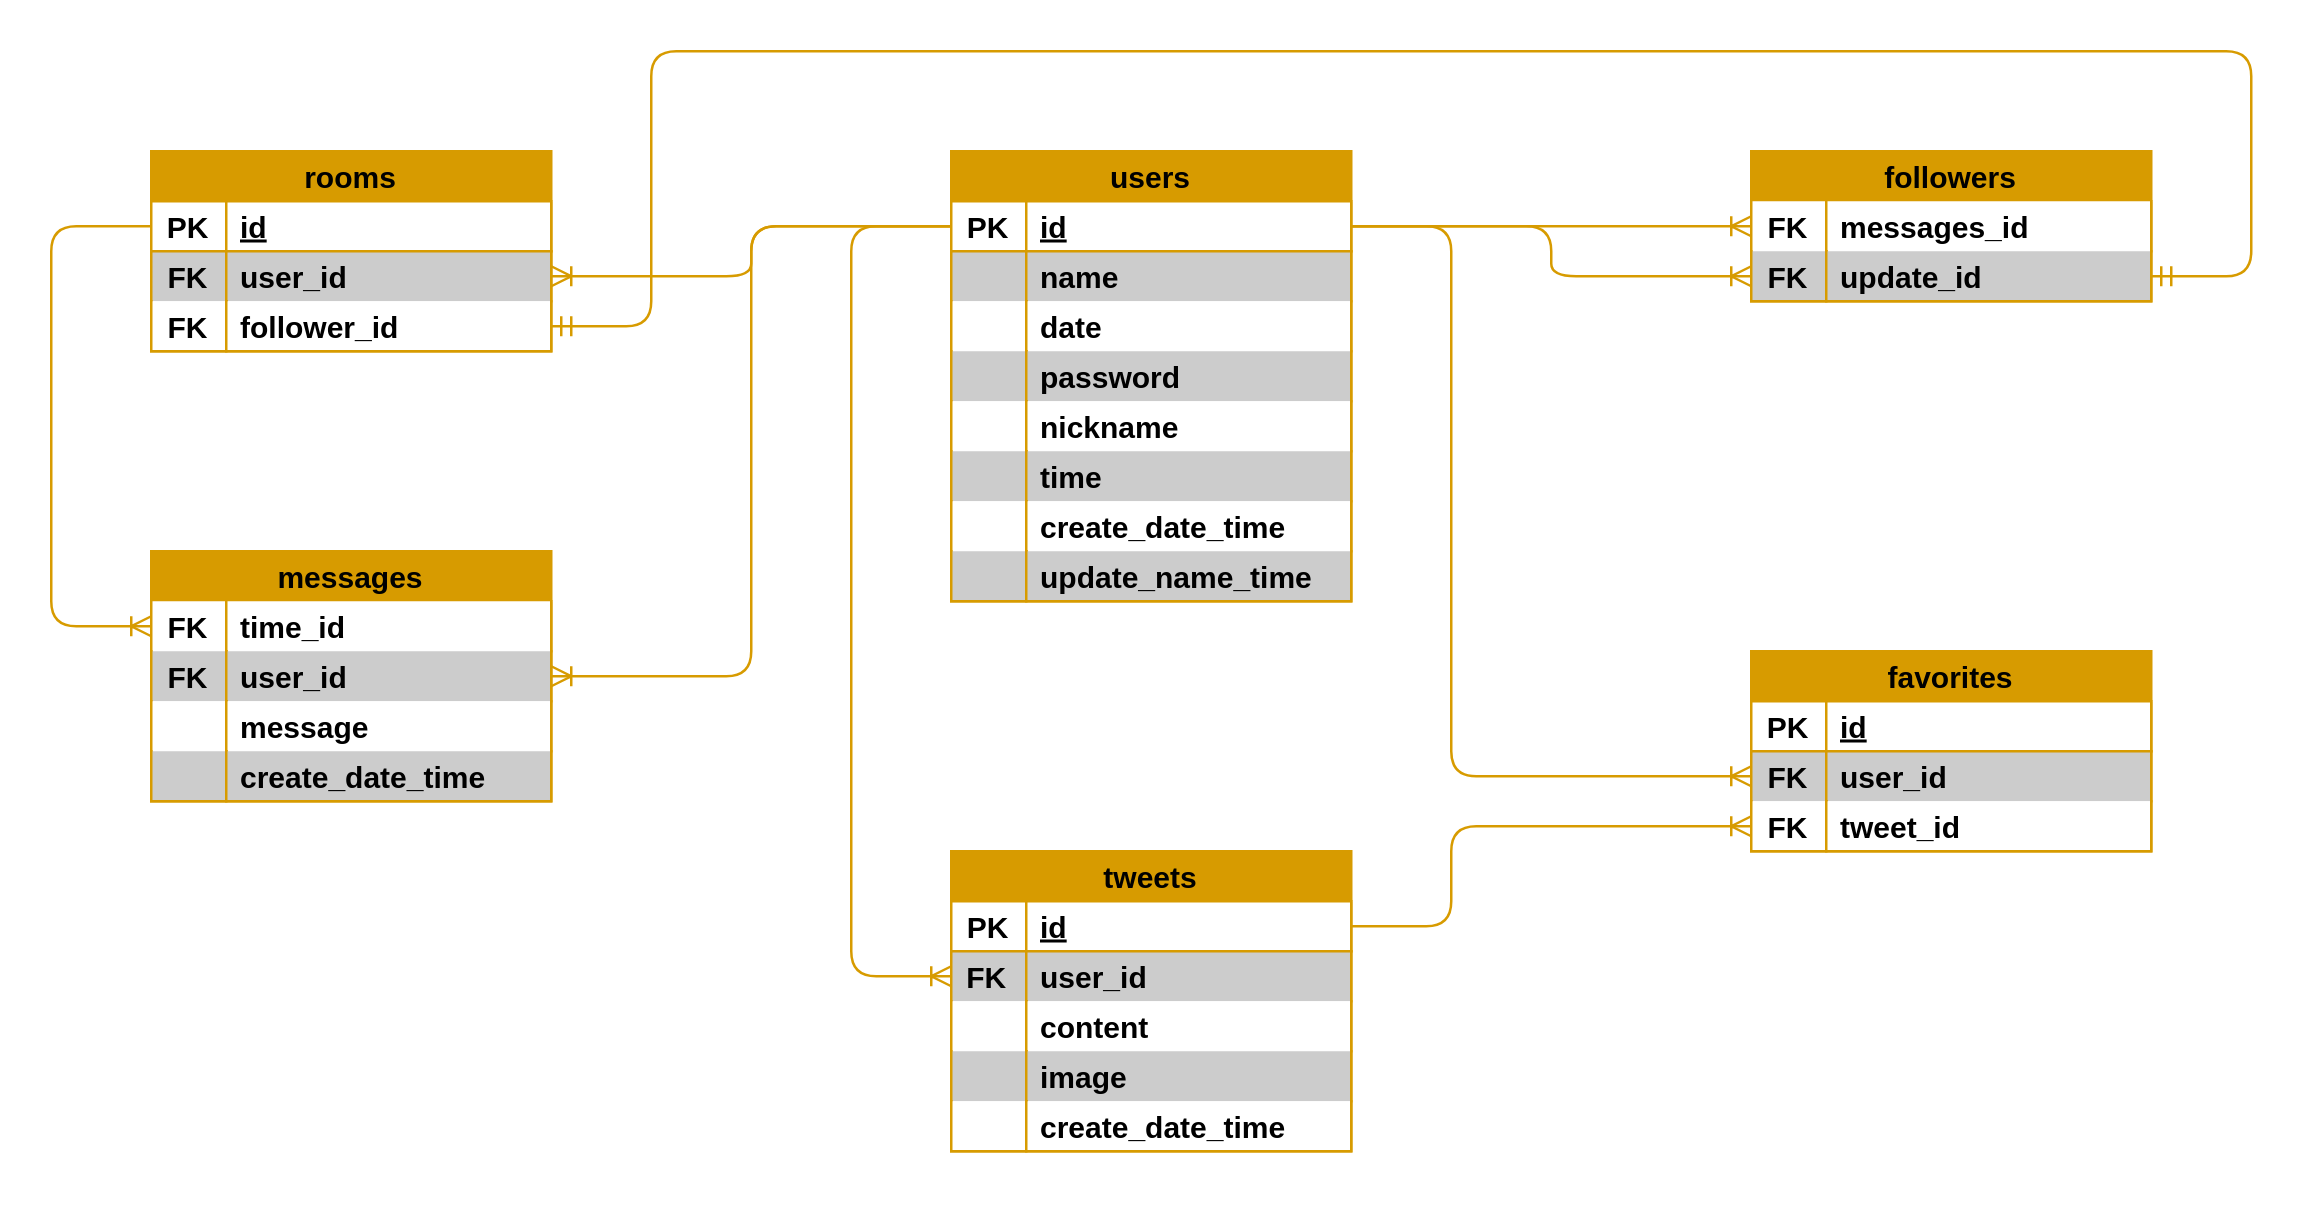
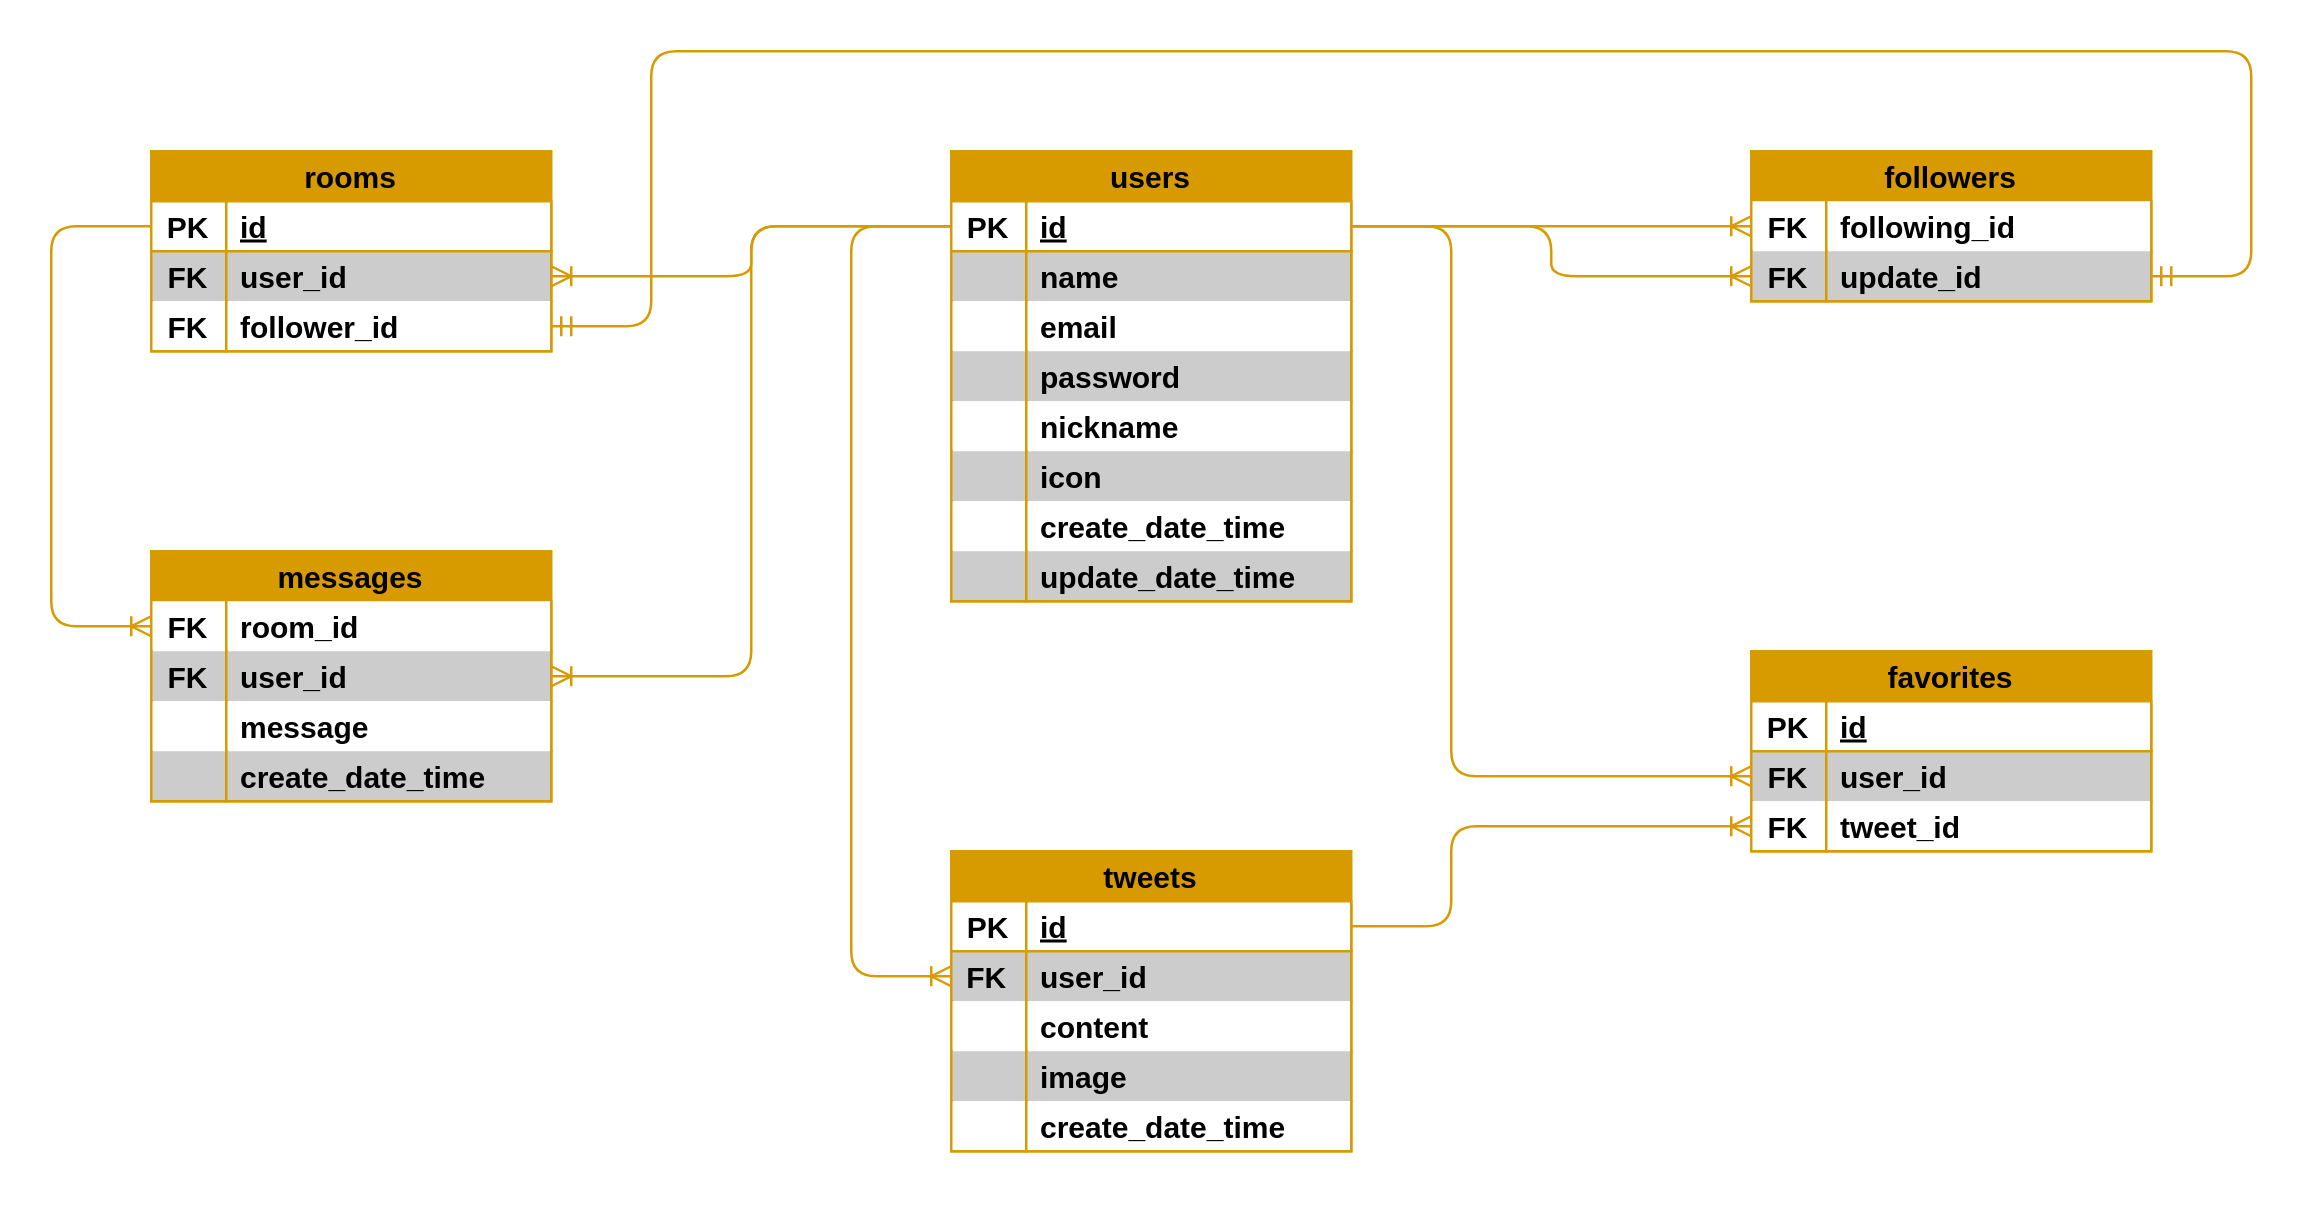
- <mxCell id="57" value="messages_id" style="shape=partialRectangle;connectable=0;fillColor=#FFFFFF;top=0;left=1;bottom=0;right=1;align=left;spacingLeft=6;overflow=hidden;fillStyle=auto;strokeColor=#D79B00;strokeWidth=1;fontColor=#000000;fontStyle=1;spacing=0;" parent="55" vertex="1"><mxGeometry x="30" width="130" height="20" as="geometry"><mxRectangle width="130" height="20" as="alternateBounds" /></mxGeometry></mxCell>
+ <mxCell id="57" value="following_id" style="shape=partialRectangle;connectable=0;fillColor=#FFFFFF;top=0;left=1;bottom=0;right=1;align=left;spacingLeft=6;overflow=hidden;fillStyle=auto;strokeColor=#D79B00;strokeWidth=1;fontColor=#000000;fontStyle=1;spacing=0;" parent="55" vertex="1"><mxGeometry x="30" width="130" height="20" as="geometry"><mxRectangle width="130" height="20" as="alternateBounds" /></mxGeometry></mxCell>
- <mxCell id="12" value="date" style="shape=partialRectangle;connectable=0;fillColor=#FFFFFF;top=0;left=1;bottom=0;right=1;align=left;spacingLeft=6;overflow=hidden;fillStyle=auto;strokeColor=#D79B00;strokeWidth=1;fontColor=#000000;fontStyle=1;spacing=0;" parent="10" vertex="1"><mxGeometry x="30" width="130" height="20" as="geometry"><mxRectangle width="130" height="20" as="alternateBounds" /></mxGeometry></mxCell>
+ <mxCell id="12" value="email" style="shape=partialRectangle;connectable=0;fillColor=#FFFFFF;top=0;left=1;bottom=0;right=1;align=left;spacingLeft=6;overflow=hidden;fillStyle=auto;strokeColor=#D79B00;strokeWidth=1;fontColor=#000000;fontStyle=1;spacing=0;" parent="10" vertex="1"><mxGeometry x="30" width="130" height="20" as="geometry"><mxRectangle width="130" height="20" as="alternateBounds" /></mxGeometry></mxCell>
- <mxCell id="21" value="time" style="shape=partialRectangle;connectable=0;fillColor=#CCCCCC;top=0;left=1;bottom=0;right=1;align=left;spacingLeft=6;overflow=hidden;fillStyle=auto;strokeColor=#D79B00;strokeWidth=1;fontColor=#000000;fontStyle=1;spacing=0;" parent="19" vertex="1"><mxGeometry x="30" width="130" height="20" as="geometry"><mxRectangle width="130" height="20" as="alternateBounds" /></mxGeometry></mxCell>
+ <mxCell id="21" value="icon" style="shape=partialRectangle;connectable=0;fillColor=#CCCCCC;top=0;left=1;bottom=0;right=1;align=left;spacingLeft=6;overflow=hidden;fillStyle=auto;strokeColor=#D79B00;strokeWidth=1;fontColor=#000000;fontStyle=1;spacing=0;" parent="19" vertex="1"><mxGeometry x="30" width="130" height="20" as="geometry"><mxRectangle width="130" height="20" as="alternateBounds" /></mxGeometry></mxCell>
- <mxCell id="27" value="update_name_time" style="shape=partialRectangle;connectable=0;fillColor=#CCCCCC;top=0;left=1;bottom=1;right=1;align=left;spacingLeft=6;overflow=hidden;fillStyle=auto;strokeColor=#D79B00;strokeWidth=1;fontColor=#000000;fontStyle=1;spacing=0;" parent="25" vertex="1"><mxGeometry x="30" width="130" height="20" as="geometry"><mxRectangle width="130" height="20" as="alternateBounds" /></mxGeometry></mxCell>
+ <mxCell id="27" value="update_date_time" style="shape=partialRectangle;connectable=0;fillColor=#CCCCCC;top=0;left=1;bottom=1;right=1;align=left;spacingLeft=6;overflow=hidden;fillStyle=auto;strokeColor=#D79B00;strokeWidth=1;fontColor=#000000;fontStyle=1;spacing=0;" parent="25" vertex="1"><mxGeometry x="30" width="130" height="20" as="geometry"><mxRectangle width="130" height="20" as="alternateBounds" /></mxGeometry></mxCell>
- <mxCell id="74" value="time_id" style="shape=partialRectangle;connectable=0;fillColor=#FFFFFF;top=0;left=1;bottom=0;right=1;align=left;spacingLeft=6;overflow=hidden;fillStyle=auto;strokeColor=#D79B00;strokeWidth=1;fontColor=#000000;fontStyle=1;spacing=0;" parent="72" vertex="1"><mxGeometry x="30" width="130" height="20" as="geometry"><mxRectangle width="130" height="20" as="alternateBounds" /></mxGeometry></mxCell>
+ <mxCell id="74" value="room_id" style="shape=partialRectangle;connectable=0;fillColor=#FFFFFF;top=0;left=1;bottom=0;right=1;align=left;spacingLeft=6;overflow=hidden;fillStyle=auto;strokeColor=#D79B00;strokeWidth=1;fontColor=#000000;fontStyle=1;spacing=0;" parent="72" vertex="1"><mxGeometry x="30" width="130" height="20" as="geometry"><mxRectangle width="130" height="20" as="alternateBounds" /></mxGeometry></mxCell>
